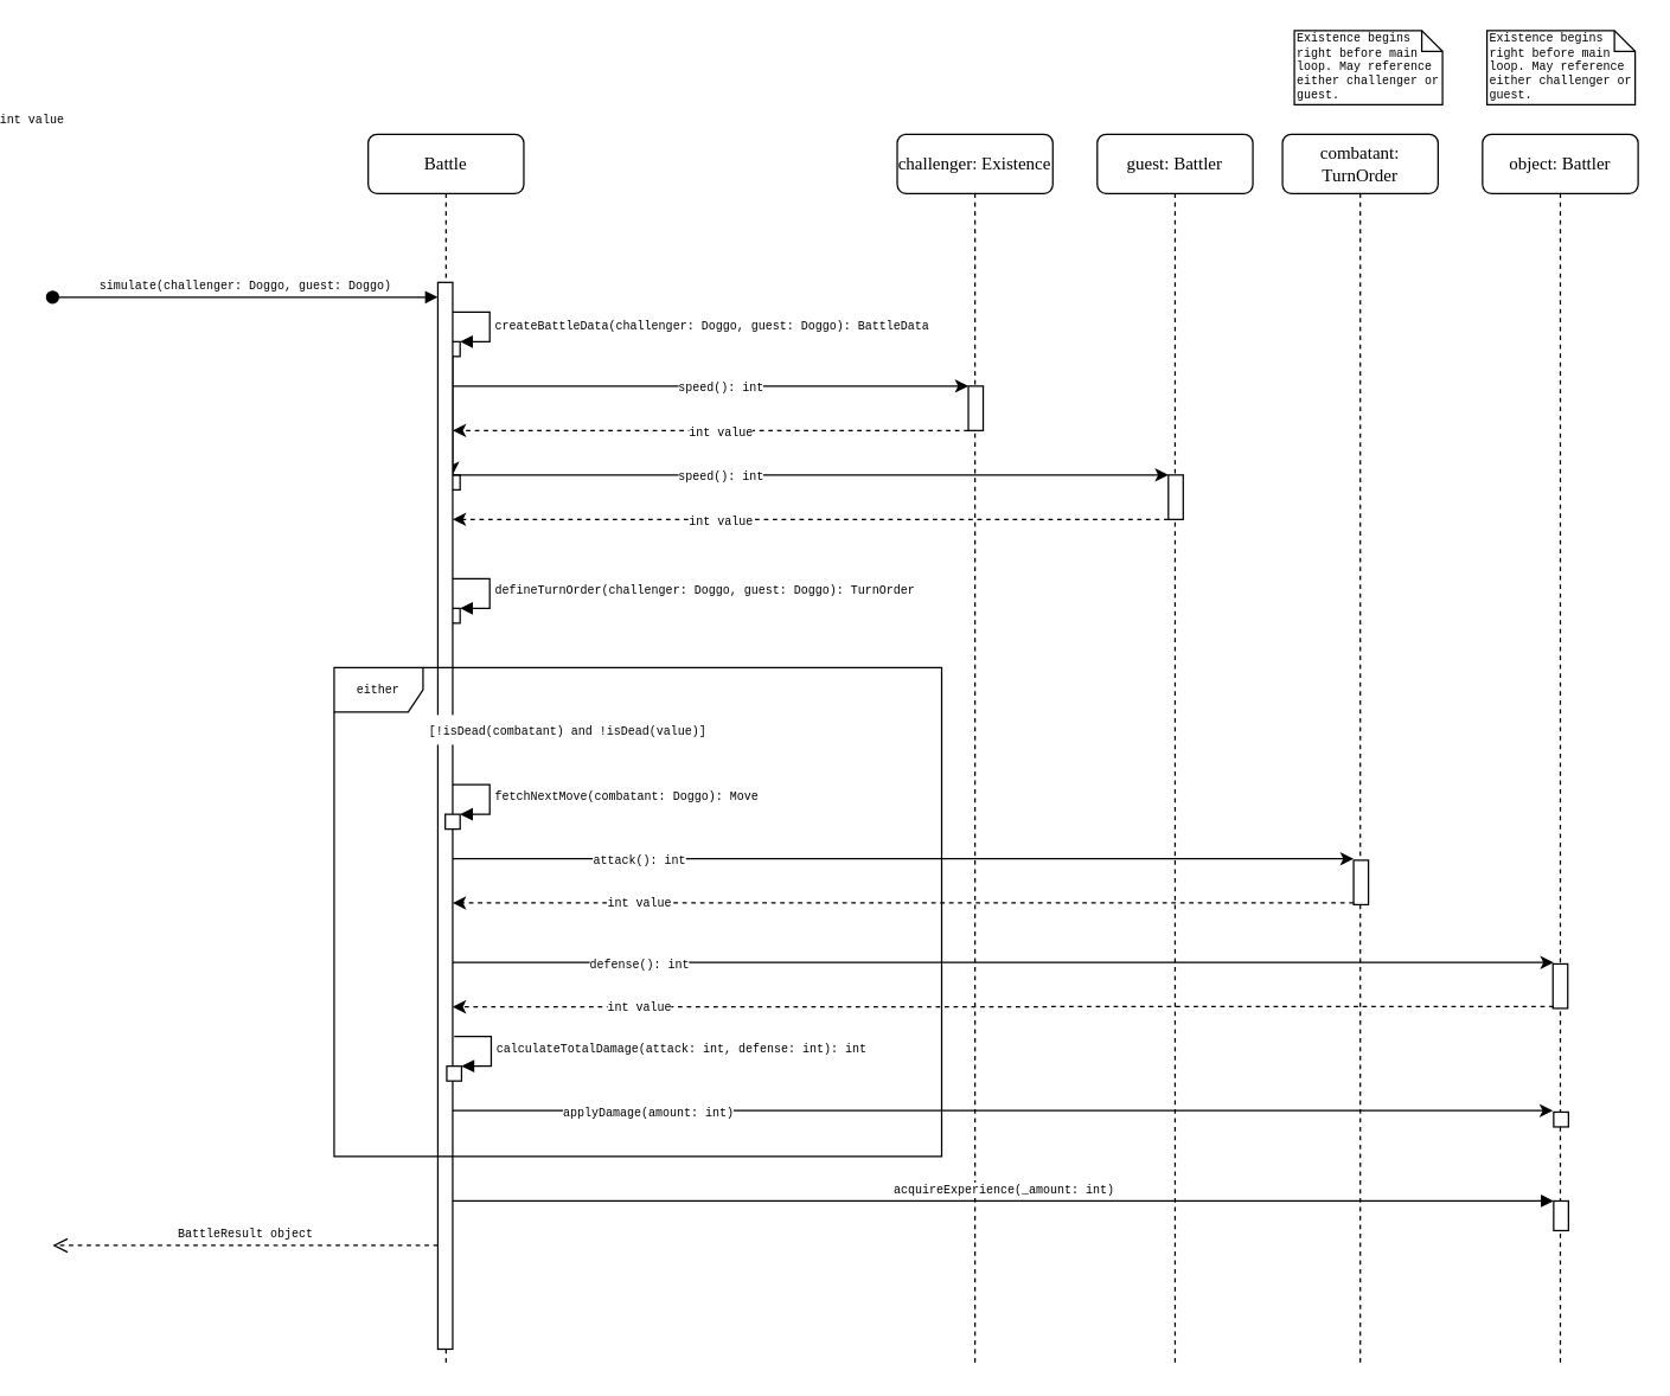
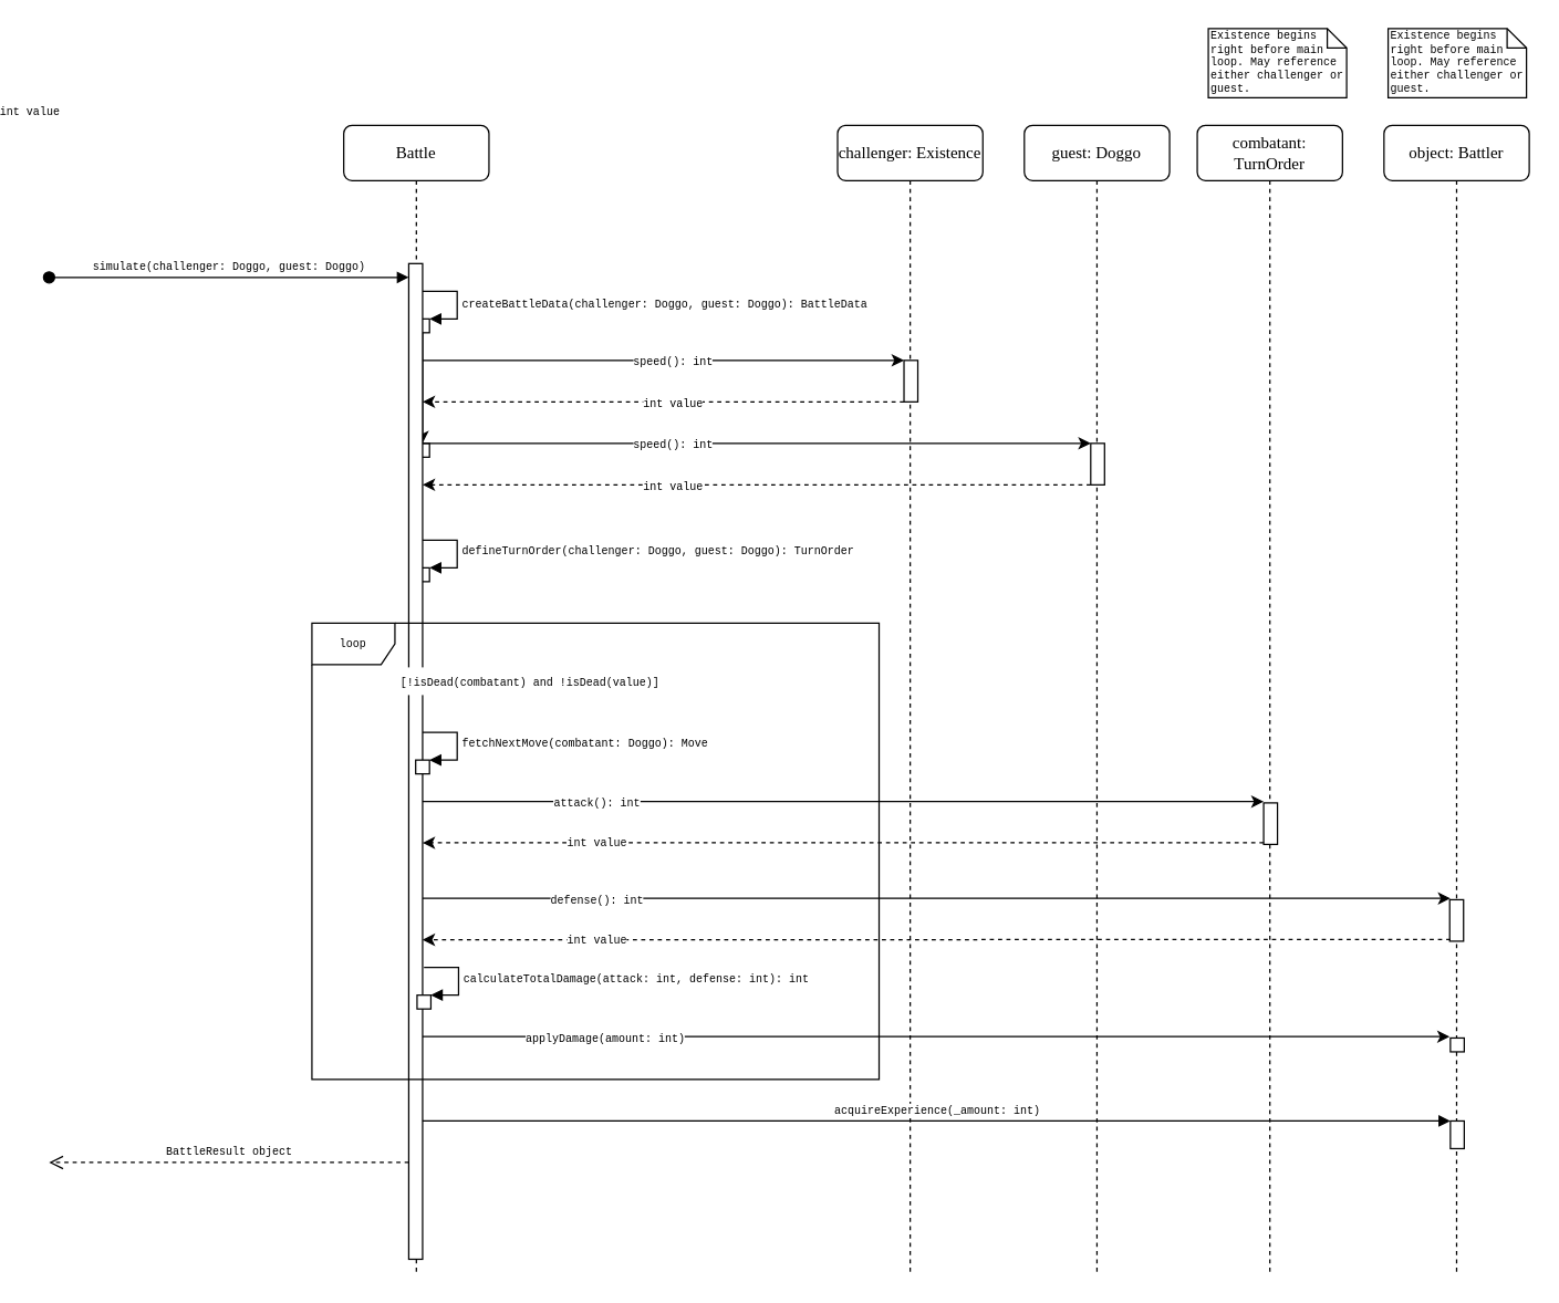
- <mxCell id="23" value="guest: Battler" style="shape=umlLifeline;perimeter=lifelinePerimeter;whiteSpace=wrap;html=1;container=1;collapsible=0;recursiveResize=0;outlineConnect=0;rounded=1;shadow=0;comic=0;labelBackgroundColor=none;strokeWidth=1;fontFamily=Verdana;fontSize=12;align=center;" vertex="1" parent="1"><mxGeometry x="725" y="90" width="105" height="830" as="geometry" /></mxCell>
+ <mxCell id="23" value="guest: Doggo" style="shape=umlLifeline;perimeter=lifelinePerimeter;whiteSpace=wrap;html=1;container=1;collapsible=0;recursiveResize=0;outlineConnect=0;rounded=1;shadow=0;comic=0;labelBackgroundColor=none;strokeWidth=1;fontFamily=Verdana;fontSize=12;align=center;" vertex="1" parent="1"><mxGeometry x="725" y="90" width="105" height="830" as="geometry" /></mxCell>
- <mxCell id="12" value="either" style="shape=umlFrame;whiteSpace=wrap;html=1;fontFamily=Courier New;fontSize=8;" vertex="1" parent="1"><mxGeometry x="210" y="450" width="410" height="330" as="geometry" /></mxCell>
+ <mxCell id="12" value="loop" style="shape=umlFrame;whiteSpace=wrap;html=1;fontFamily=Courier New;fontSize=8;" vertex="1" parent="1"><mxGeometry x="210" y="450" width="410" height="330" as="geometry" /></mxCell>
